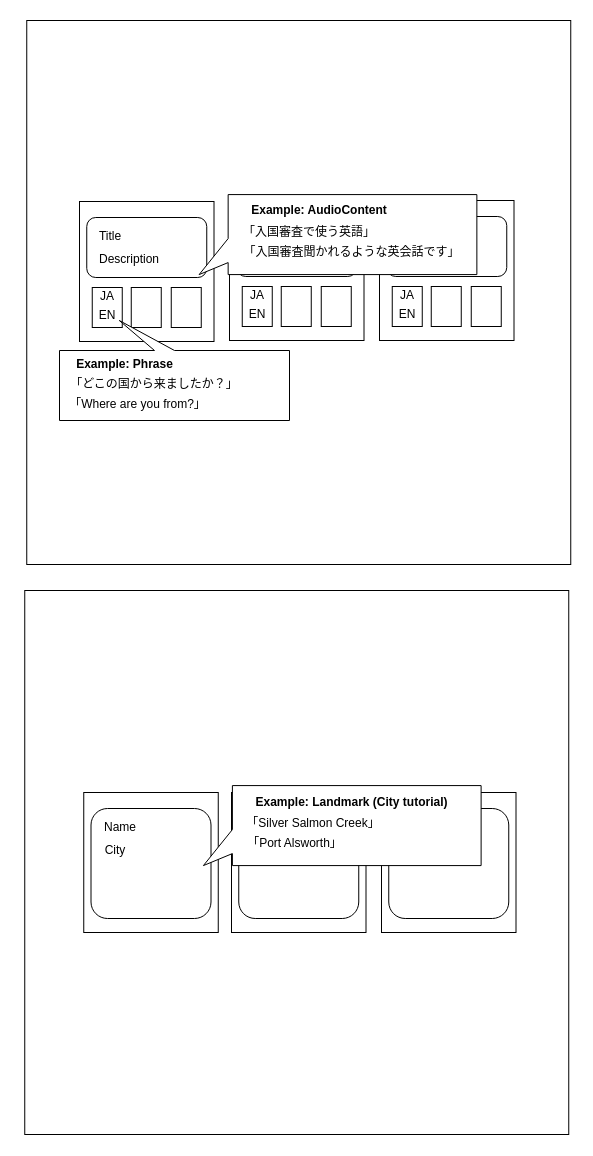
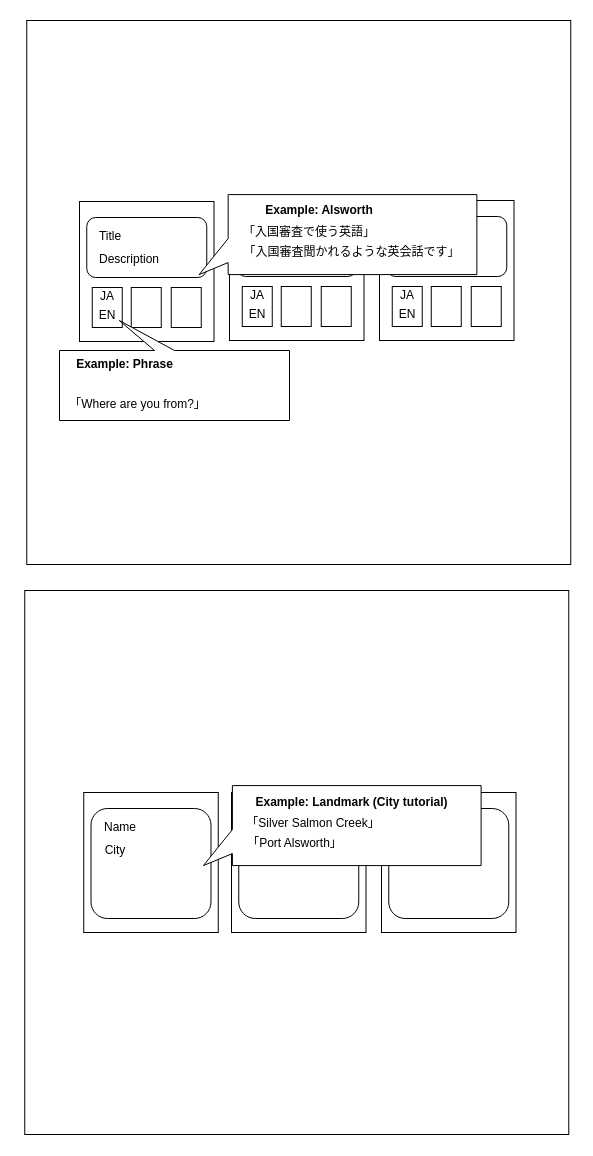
- <mxCell id="45" value="&lt;b&gt;Example: AudioContent&lt;/b&gt;" style="text;html=1;strokeColor=none;fillColor=none;align=center;verticalAlign=middle;whiteSpace=wrap;rounded=0;" vertex="1" parent="43"><mxGeometry x="40.35" y="5.91" width="159.65" height="20" as="geometry" /></mxCell>
+ <mxCell id="45" value="&lt;b&gt;Example: Alsworth&lt;/b&gt;" style="text;html=1;strokeColor=none;fillColor=none;align=center;verticalAlign=middle;whiteSpace=wrap;rounded=0;" vertex="1" parent="43"><mxGeometry x="40.35" y="5.91" width="159.65" height="20" as="geometry" /></mxCell>
- <mxCell id="17" value="「どこの国から来ましたか？」" style="text;html=1;strokeColor=none;fillColor=none;align=center;verticalAlign=middle;whiteSpace=wrap;rounded=0;" vertex="1" parent="1"><mxGeometry x="59" y="374" width="190" height="20" as="geometry" /></mxCell>
